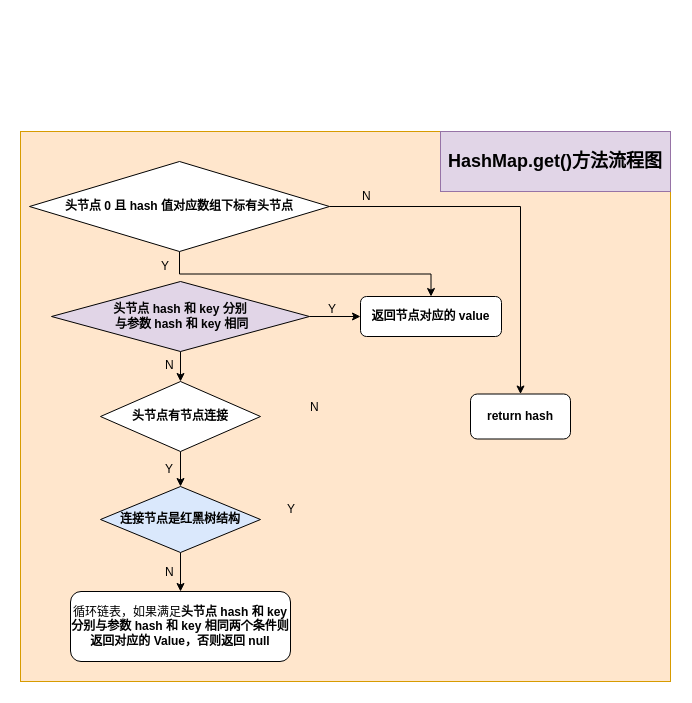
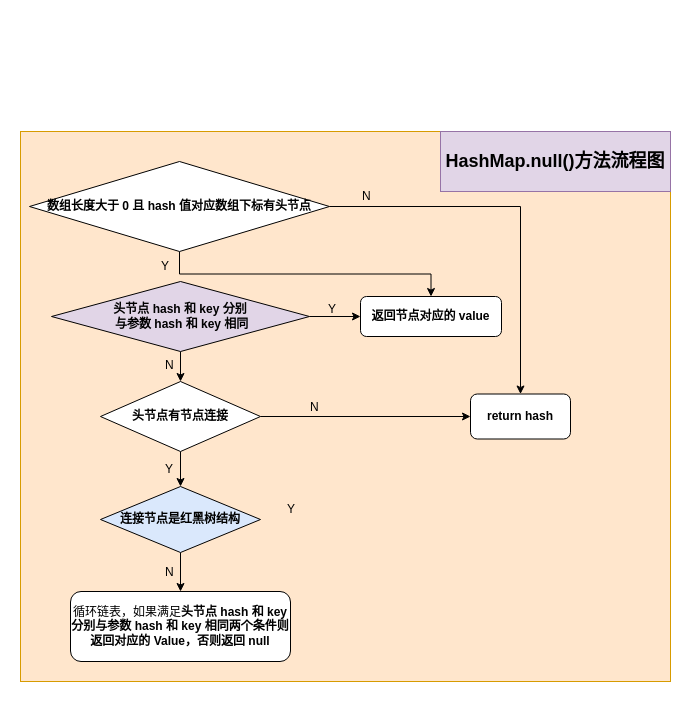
- <mxCell id="26" value="&lt;b&gt;&lt;font style=&quot;font-size: 18px&quot;&gt;HashMap.get()方法流程图&lt;/font&gt;&lt;/b&gt;" style="rounded=0;whiteSpace=wrap;html=1;fillColor=#e1d5e7;strokeColor=#9673a6;" vertex="1" parent="1"><mxGeometry x="440" y="131" width="230" height="60" as="geometry" /></mxCell>
+ <mxCell id="26" value="&lt;b&gt;&lt;font style=&quot;font-size: 18px&quot;&gt;HashMap.null()方法流程图&lt;/font&gt;&lt;/b&gt;" style="rounded=0;whiteSpace=wrap;html=1;fillColor=#e1d5e7;strokeColor=#9673a6;" vertex="1" parent="1"><mxGeometry x="440" y="131" width="230" height="60" as="geometry" /></mxCell>
- <mxCell id="5" value="头节点 0 且&lt;span style=&quot;white-space: normal&quot;&gt;&amp;nbsp;&lt;/span&gt;hash 值对应数组下标有头节点&lt;span style=&quot;white-space: normal&quot;&gt;&lt;br&gt;&lt;/span&gt;" style="rhombus;whiteSpace=wrap;html=1;fontStyle=1" vertex="1" parent="1"><mxGeometry x="29" y="161" width="300" height="90" as="geometry" /></mxCell>
+ <mxCell id="5" value="数组长度大于 0 且&lt;span style=&quot;white-space: normal&quot;&gt;&amp;nbsp;&lt;/span&gt;hash 值对应数组下标有头节点&lt;span style=&quot;white-space: normal&quot;&gt;&lt;br&gt;&lt;/span&gt;" style="rhombus;whiteSpace=wrap;html=1;fontStyle=1" vertex="1" parent="1"><mxGeometry x="29" y="161" width="300" height="90" as="geometry" /></mxCell>
+ <mxCell id="12" style="edgeStyle=orthogonalEdgeStyle;rounded=0;orthogonalLoop=1;jettySize=auto;html=1;exitX=1;exitY=0.5;exitDx=0;exitDy=0;" edge="1" parent="1" source="13" target="6"><mxGeometry relative="1" as="geometry" /></mxCell>
